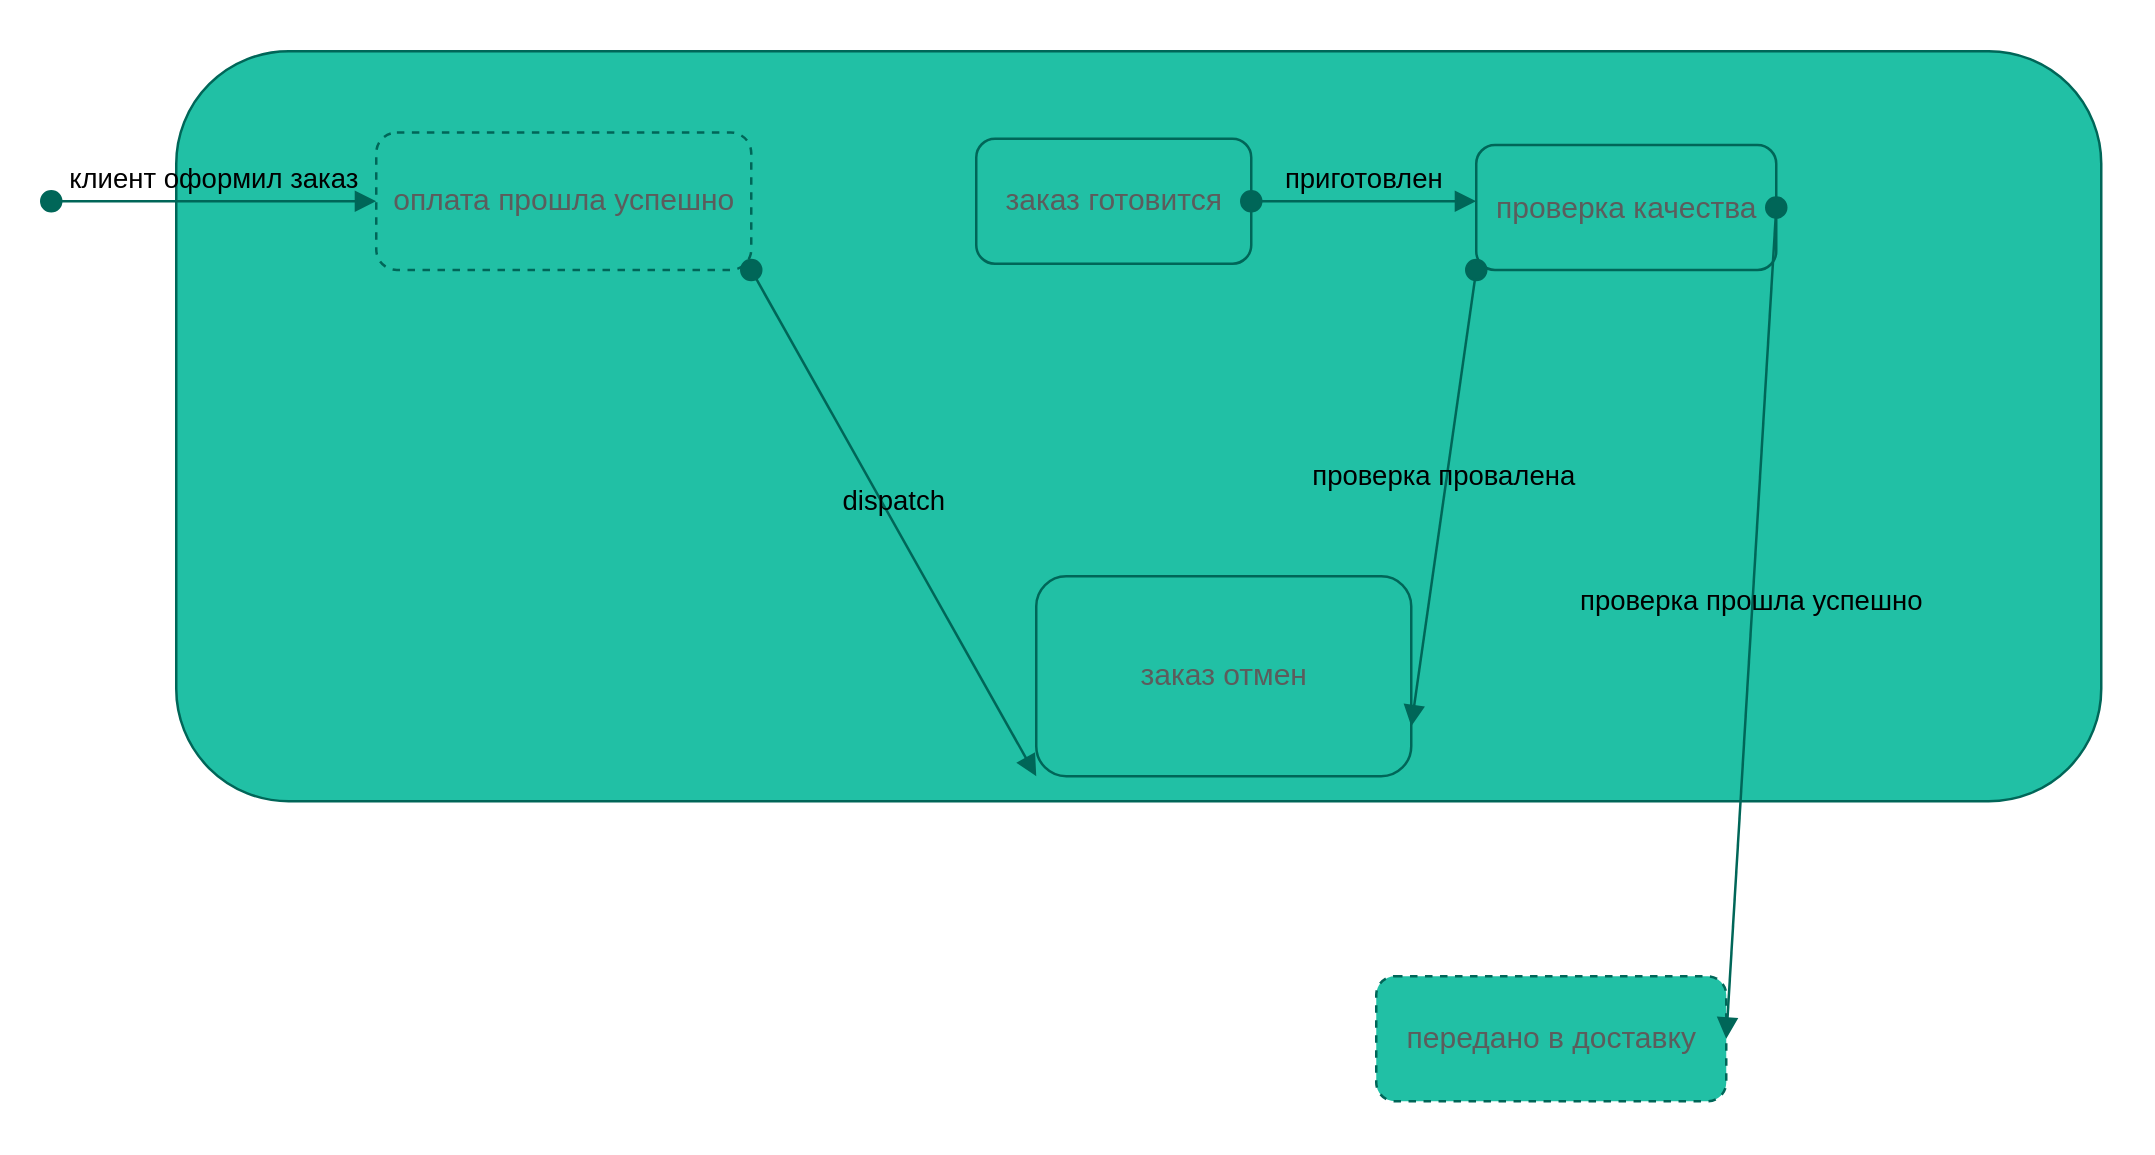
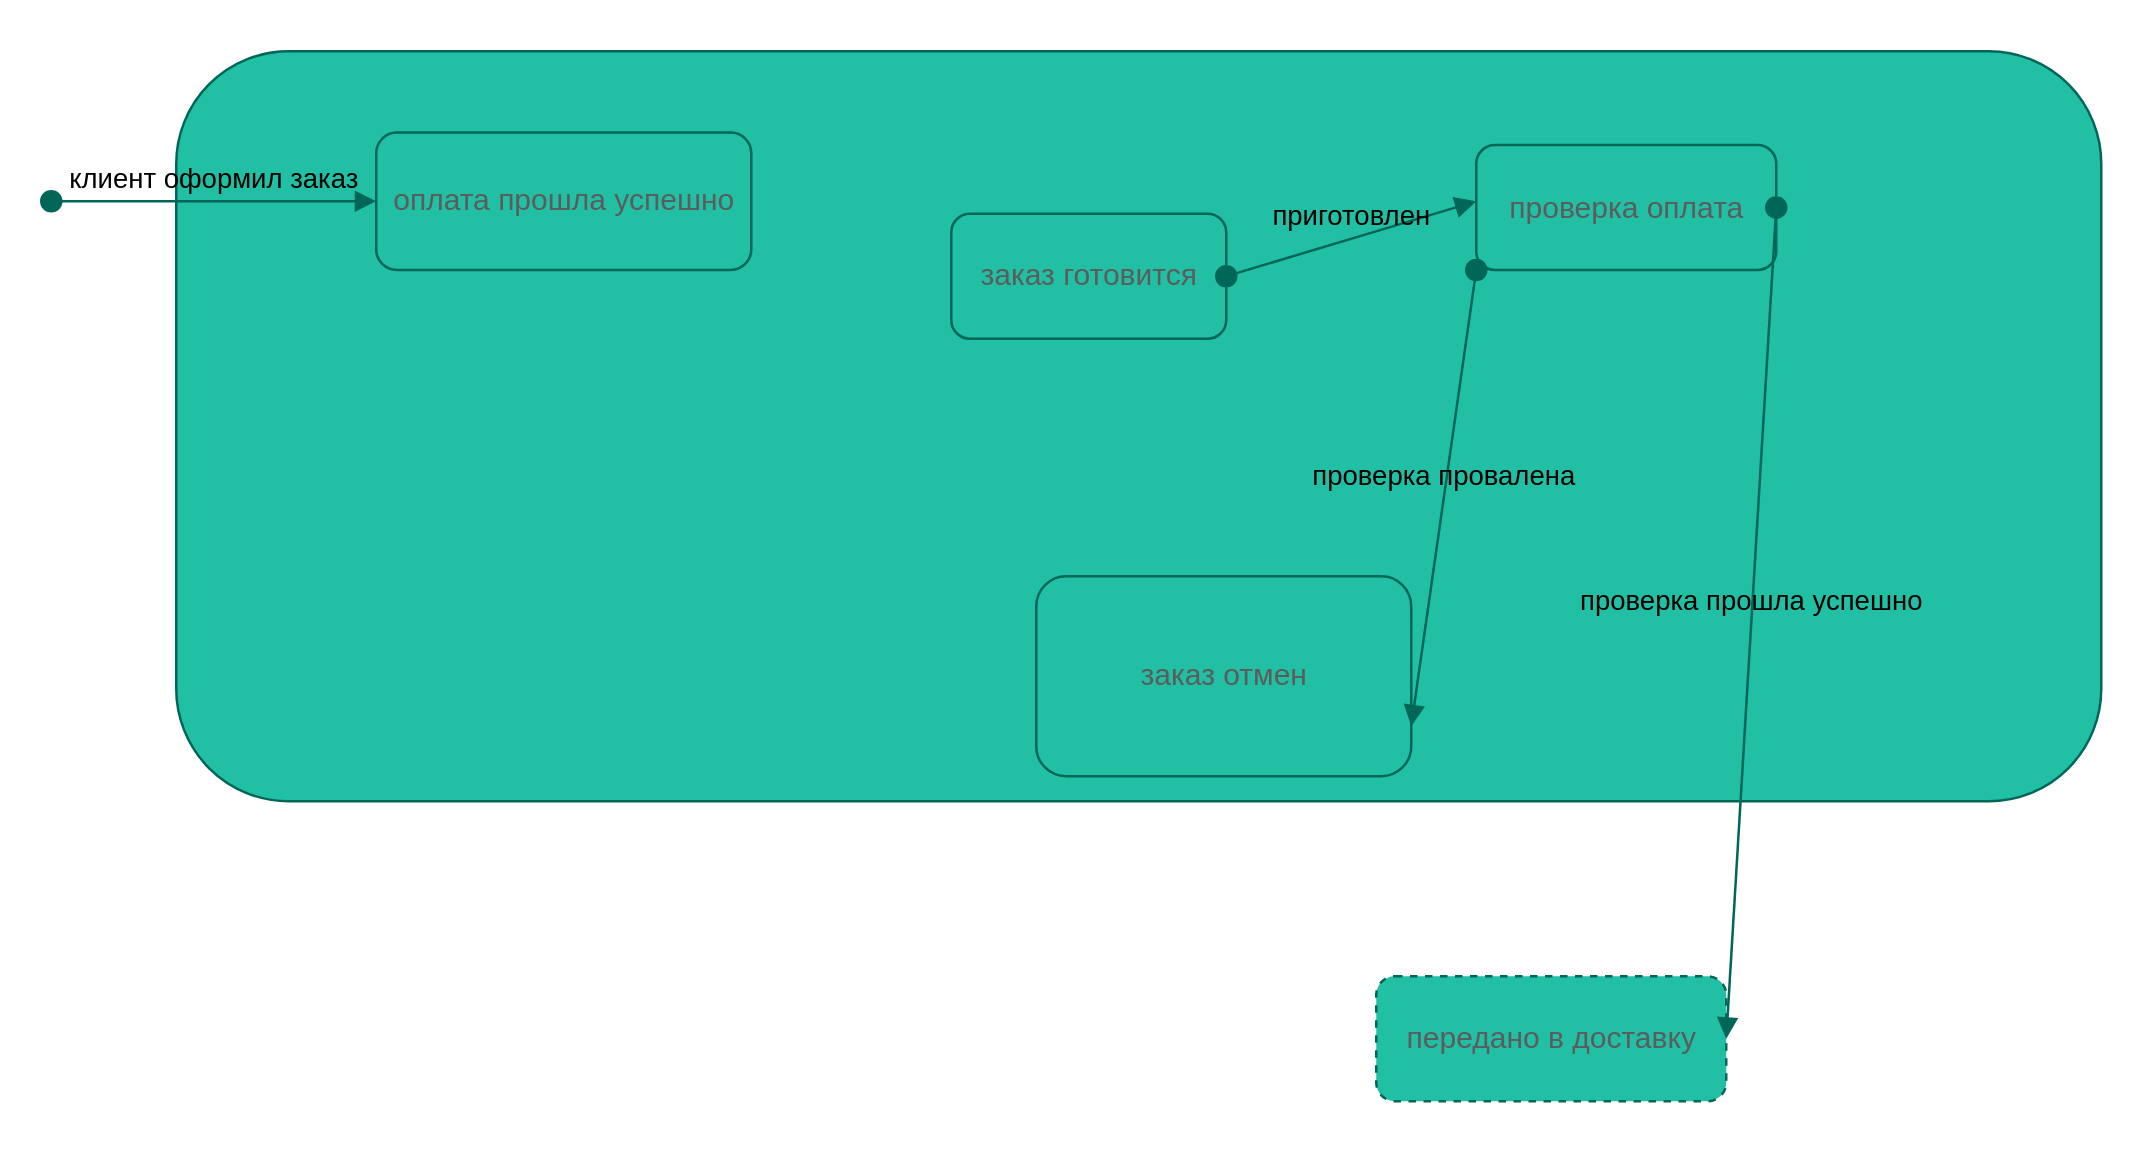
- <mxCell id="4" value="оплата прошла успешно" style="html=1;rounded=1;labelBackgroundColor=none;fillColor=#21C0A5;strokeColor=#006658;fontColor=#5C5C5C;dashed=1;" parent="1" vertex="1"><mxGeometry x="150" y="52.5" width="150" height="55" as="geometry" /></mxCell>
+ <mxCell id="4" value="оплата прошла успешно" style="html=1;rounded=1;labelBackgroundColor=none;fillColor=#21C0A5;strokeColor=#006658;fontColor=#5C5C5C;" parent="1" vertex="1"><mxGeometry x="150" y="52.5" width="150" height="55" as="geometry" /></mxCell>
- <mxCell id="10" value="заказ готовится" style="html=1;rounded=1;labelBackgroundColor=none;fillColor=#21C0A5;strokeColor=#006658;fontColor=#5C5C5C;" parent="1" vertex="1"><mxGeometry x="390" y="55" width="110" height="50" as="geometry" /></mxCell>
+ <mxCell id="10" value="заказ готовится" style="html=1;rounded=1;labelBackgroundColor=none;fillColor=#21C0A5;strokeColor=#006658;fontColor=#5C5C5C;" parent="1" vertex="1"><mxGeometry x="380" y="85" width="110" height="50" as="geometry" /></mxCell>
- <mxCell id="6" value="проверка качества" style="html=1;rounded=1;labelBackgroundColor=none;fillColor=#21C0A5;strokeColor=#006658;fontColor=#5C5C5C;" parent="1" vertex="1"><mxGeometry x="590" y="57.5" width="120" height="50" as="geometry" /></mxCell>
+ <mxCell id="6" value="проверка оплата" style="html=1;rounded=1;labelBackgroundColor=none;fillColor=#21C0A5;strokeColor=#006658;fontColor=#5C5C5C;" parent="1" vertex="1"><mxGeometry x="590" y="57.5" width="120" height="50" as="geometry" /></mxCell>
- <mxCell id="13" value="dispatch" style="html=1;verticalAlign=bottom;startArrow=oval;startFill=1;endArrow=block;startSize=8;rounded=1;exitX=1;exitY=1;exitDx=0;exitDy=0;entryX=0;entryY=1;entryDx=0;entryDy=0;labelBackgroundColor=none;strokeColor=#006658;fontColor=default;" parent="1" source="4" target="5" edge="1"><mxGeometry width="60" relative="1" as="geometry"><mxPoint x="490" y="210" as="sourcePoint" /><mxPoint x="550" y="210" as="targetPoint" /></mxGeometry></mxCell>
